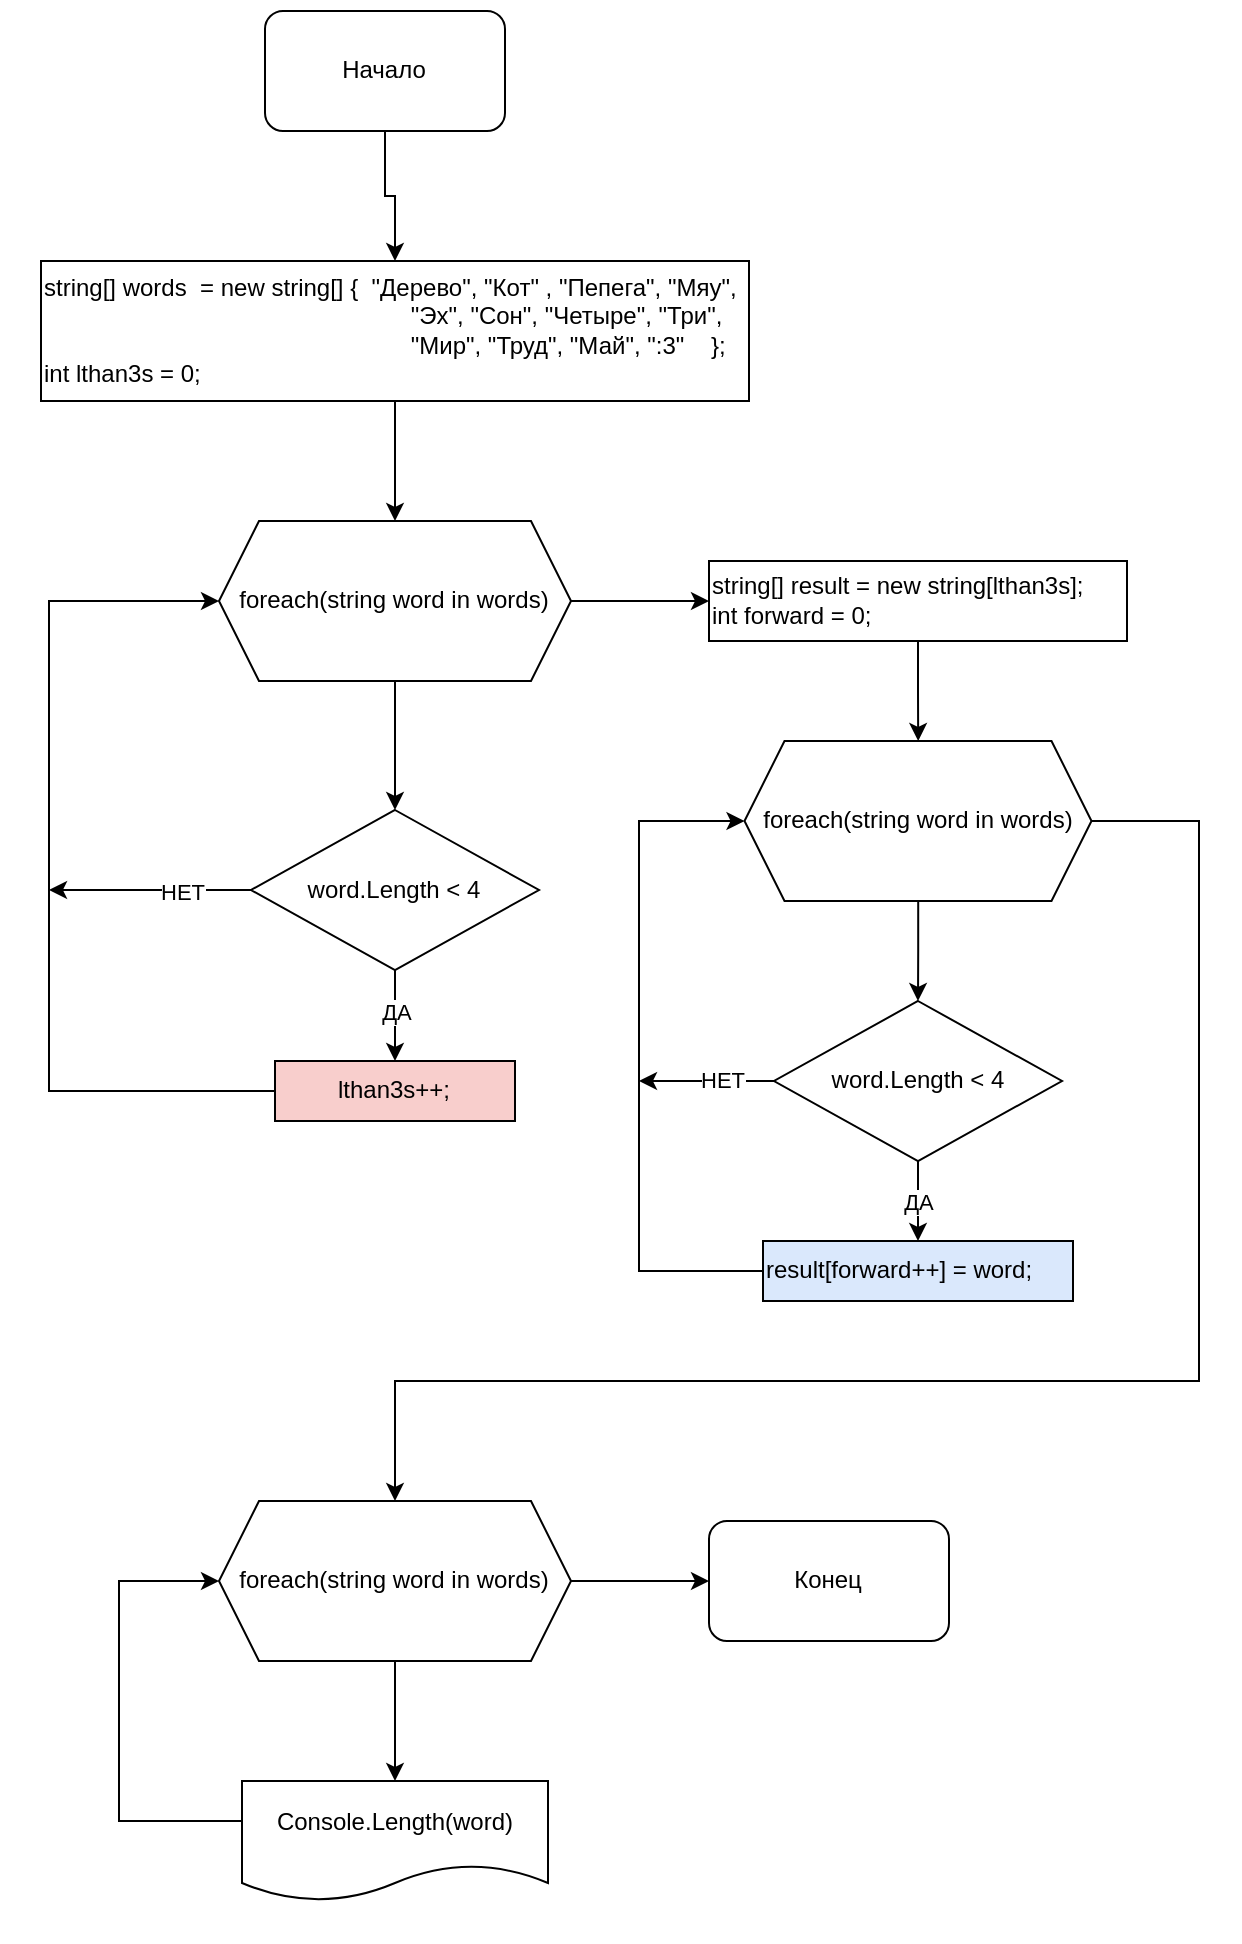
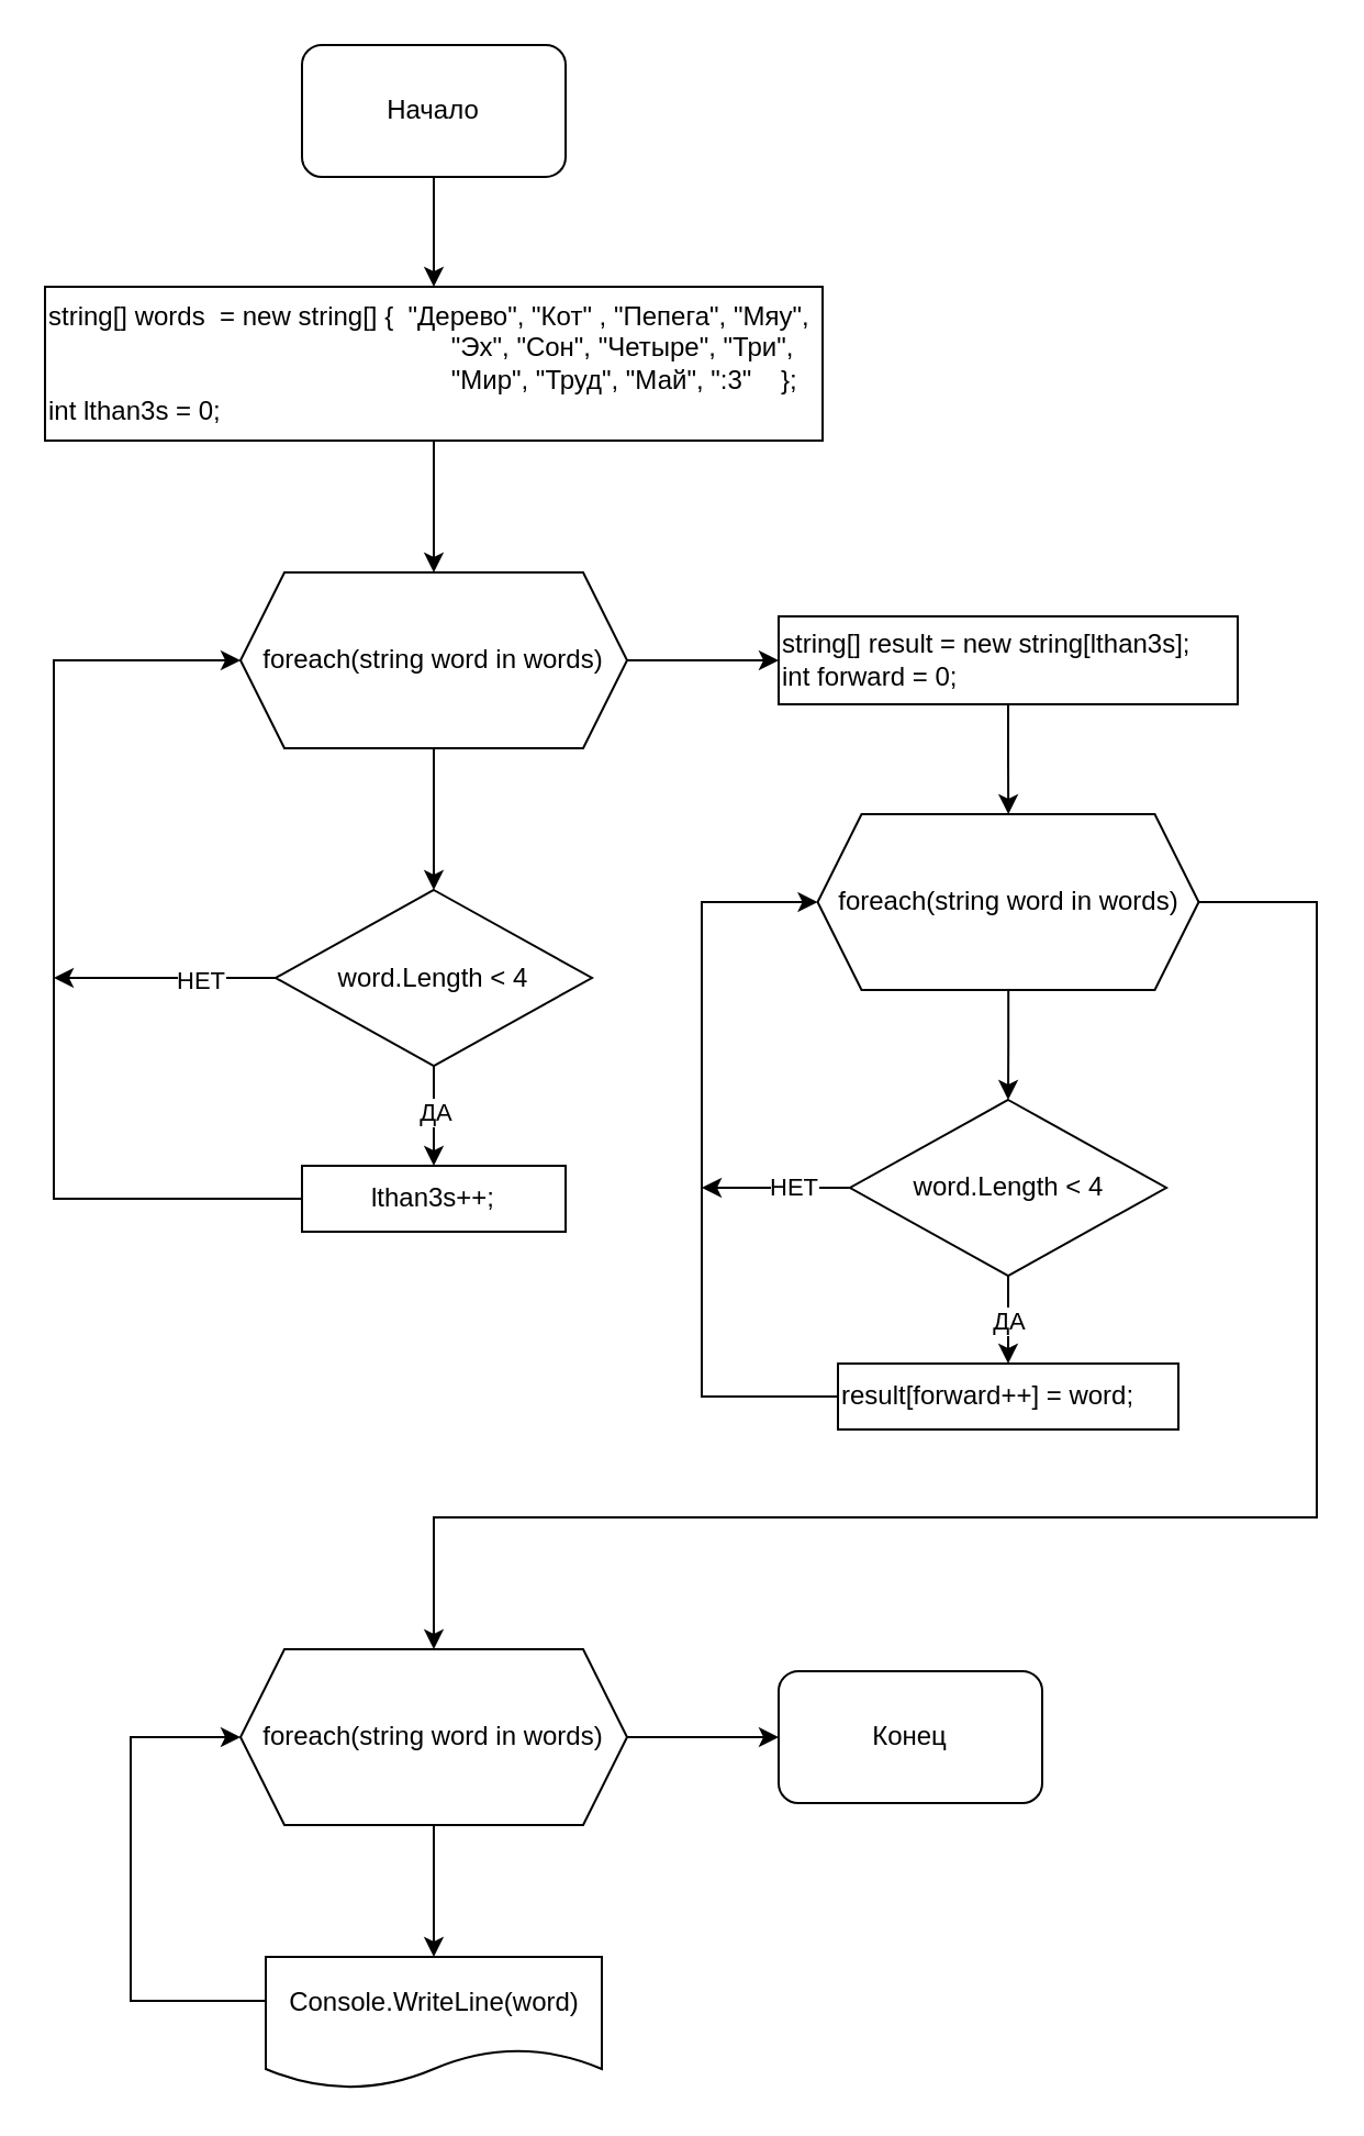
- <mxCell id="3" value="Начало" style="rounded=1;whiteSpace=wrap;html=1;" vertex="1" parent="1"><mxGeometry x="132" y="5" width="120" height="60" as="geometry" /></mxCell>
+ <mxCell id="3" value="Начало" style="rounded=1;whiteSpace=wrap;html=1;" vertex="1" parent="1"><mxGeometry x="137" y="20" width="120" height="60" as="geometry" /></mxCell>
- <mxCell id="15" value="lthan3s++;" style="rounded=0;whiteSpace=wrap;html=1;fillColor=#f8cecc;" vertex="1" parent="1"><mxGeometry x="137" y="530" width="120" height="30" as="geometry" /></mxCell>
+ <mxCell id="15" value="lthan3s++;" style="rounded=0;whiteSpace=wrap;html=1;" vertex="1" parent="1"><mxGeometry x="137" y="530" width="120" height="30" as="geometry" /></mxCell>
- <mxCell id="27" value="result[forward++] = word;" style="rounded=0;whiteSpace=wrap;html=1;align=left;fillColor=#dae8fc;" vertex="1" parent="1"><mxGeometry x="381" y="620" width="155" height="30" as="geometry" /></mxCell>
+ <mxCell id="27" value="result[forward++] = word;" style="rounded=0;whiteSpace=wrap;html=1;align=left;" vertex="1" parent="1"><mxGeometry x="381" y="620" width="155" height="30" as="geometry" /></mxCell>
- <mxCell id="32" value="Console.Length(word)" style="shape=document;whiteSpace=wrap;html=1;boundedLbl=1;" vertex="1" parent="1"><mxGeometry x="120.5" y="890" width="153" height="60" as="geometry" /></mxCell>
+ <mxCell id="32" value="Console.WriteLine(word)" style="shape=document;whiteSpace=wrap;html=1;boundedLbl=1;" vertex="1" parent="1"><mxGeometry x="120.5" y="890" width="153" height="60" as="geometry" /></mxCell>
